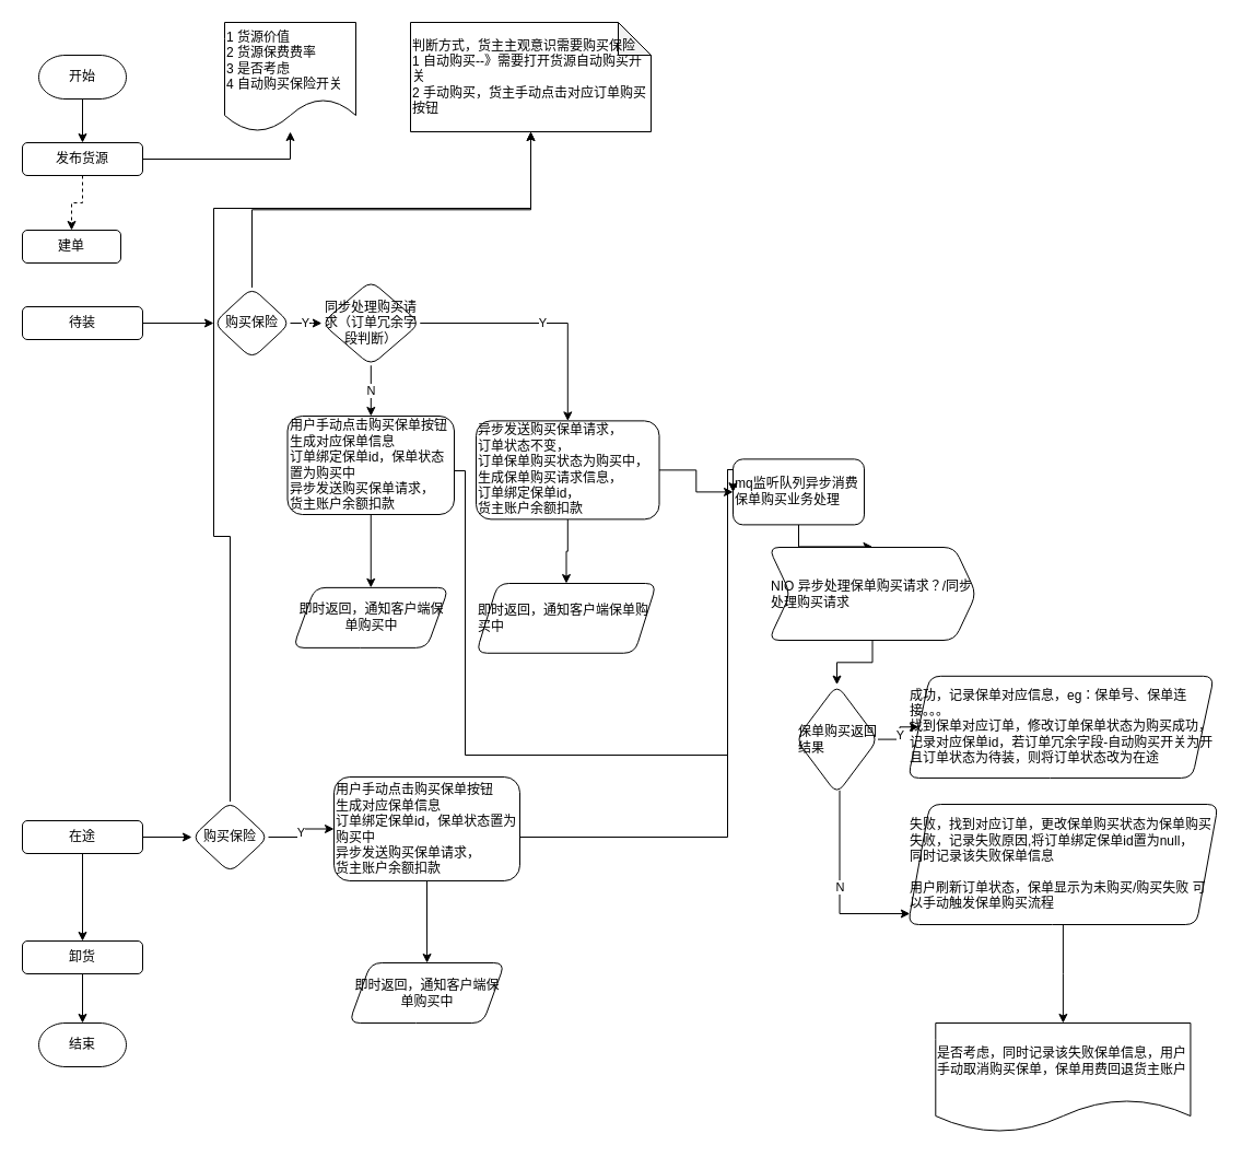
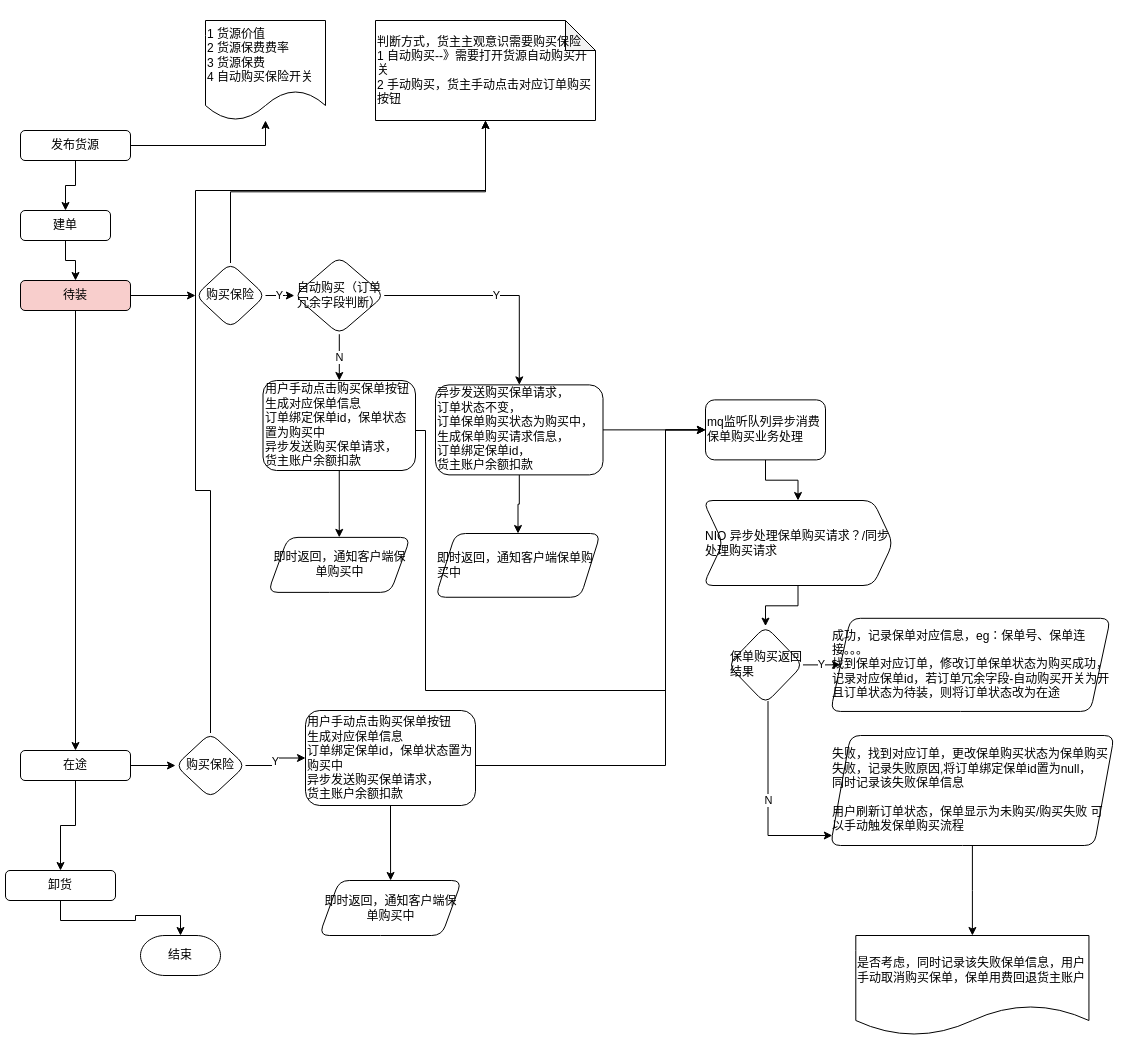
- <mxCell id="7" value="&lt;div&gt;&lt;span&gt;1 货源价值&lt;/span&gt;&lt;/div&gt;&lt;div&gt;&lt;span&gt;2 货源保费费率&lt;/span&gt;&lt;/div&gt;&lt;div&gt;&lt;span&gt;3 是否考虑&lt;/span&gt;&lt;/div&gt;&lt;div&gt;&lt;span&gt;4 自动购买保险开关&lt;/span&gt;&lt;/div&gt;" style="shape=document;whiteSpace=wrap;html=1;boundedLbl=1;rounded=1;shadow=0;strokeWidth=1;glass=0;sketch=0;align=left;" vertex="1" parent="1"><mxGeometry x="205" y="20" width="120" height="100" as="geometry" /></mxCell>
+ <mxCell id="7" value="&lt;div&gt;&lt;span&gt;1 货源价值&lt;/span&gt;&lt;/div&gt;&lt;div&gt;&lt;span&gt;2 货源保费费率&lt;/span&gt;&lt;/div&gt;&lt;div&gt;&lt;span&gt;3 货源保费&lt;/span&gt;&lt;/div&gt;&lt;div&gt;&lt;span&gt;4 自动购买保险开关&lt;/span&gt;&lt;/div&gt;" style="shape=document;whiteSpace=wrap;html=1;boundedLbl=1;rounded=1;shadow=0;strokeWidth=1;glass=0;sketch=0;align=left;" vertex="1" parent="1"><mxGeometry x="205" y="20" width="120" height="100" as="geometry" /></mxCell>
- <mxCell id="3" value="开始" style="strokeWidth=1;html=1;shape=mxgraph.flowchart.terminator;whiteSpace=wrap;rounded=1;shadow=0;glass=0;sketch=0;perimeterSpacing=0;" vertex="1" parent="1"><mxGeometry x="35" y="50" width="80" height="40" as="geometry" /></mxCell>
- <mxCell id="2" value="" style="edgeStyle=orthogonalEdgeStyle;rounded=0;orthogonalLoop=1;jettySize=auto;html=1;" edge="1" parent="1" source="3" target="6"><mxGeometry relative="1" as="geometry" /></mxCell>
- <mxCell id="5" value="" style="edgeStyle=orthogonalEdgeStyle;rounded=0;orthogonalLoop=1;jettySize=auto;html=1;dashed=1;" edge="1" parent="1" source="6" target="9"><mxGeometry relative="1" as="geometry" /></mxCell>
+ <mxCell id="5" value="" style="edgeStyle=orthogonalEdgeStyle;rounded=0;orthogonalLoop=1;jettySize=auto;html=1;" edge="1" parent="1" source="6" target="9"><mxGeometry relative="1" as="geometry" /></mxCell>
+ <mxCell id="8" value="" style="edgeStyle=orthogonalEdgeStyle;rounded=0;orthogonalLoop=1;jettySize=auto;html=1;" edge="1" parent="1" source="9" target="12"><mxGeometry relative="1" as="geometry" /></mxCell>
- <mxCell id="12" value="待装" style="whiteSpace=wrap;html=1;rounded=1;shadow=0;strokeWidth=1;glass=0;sketch=0;" vertex="1" parent="1"><mxGeometry x="20" y="280" width="110" height="30" as="geometry" /></mxCell>
+ <mxCell id="12" value="待装" style="whiteSpace=wrap;html=1;rounded=1;shadow=0;strokeWidth=1;glass=0;sketch=0;fillColor=#f8cecc;" vertex="1" parent="1"><mxGeometry x="20" y="280" width="110" height="30" as="geometry" /></mxCell>
- <mxCell id="19" value="同步处理购买请求（订单冗余字段判断）" style="rhombus;whiteSpace=wrap;html=1;rounded=1;shadow=0;strokeWidth=1;glass=0;sketch=0;" vertex="1" parent="1"><mxGeometry x="293.75" y="256.25" width="90" height="77.5" as="geometry" /></mxCell>
+ <mxCell id="19" value="自动购买（订单冗余字段判断）" style="rhombus;whiteSpace=wrap;html=1;rounded=1;shadow=0;strokeWidth=1;glass=0;sketch=0;" vertex="1" parent="1"><mxGeometry x="293.75" y="256.25" width="90" height="77.5" as="geometry" /></mxCell>
- <mxCell id="25" value="mq监听队列异步消费保单购买业务处理" style="whiteSpace=wrap;html=1;rounded=1;shadow=0;align=left;strokeWidth=1;glass=0;sketch=0;" vertex="1" parent="1"><mxGeometry x="670" y="419.375" width="120" height="60" as="geometry" /></mxCell>
+ <mxCell id="25" value="mq监听队列异步消费保单购买业务处理" style="whiteSpace=wrap;html=1;rounded=1;shadow=0;align=left;strokeWidth=1;glass=0;sketch=0;" vertex="1" parent="1"><mxGeometry x="705" y="399.375" width="120" height="60" as="geometry" /></mxCell>
+ <mxCell id="11" value="" style="edgeStyle=orthogonalEdgeStyle;rounded=0;orthogonalLoop=1;jettySize=auto;html=1;" edge="1" parent="1" source="12" target="40"><mxGeometry relative="1" as="geometry" /></mxCell>
- <mxCell id="30" value="保单购买返回结果" style="rhombus;whiteSpace=wrap;html=1;rounded=1;shadow=0;align=left;strokeWidth=1;glass=0;sketch=0;" vertex="1" parent="1"><mxGeometry x="727.5" y="625.63" width="75" height="100" as="geometry" /></mxCell>
+ <mxCell id="30" value="保单购买返回结果" style="rhombus;whiteSpace=wrap;html=1;rounded=1;shadow=0;align=left;strokeWidth=1;glass=0;sketch=0;" vertex="1" parent="1"><mxGeometry x="727.5" y="625.63" width="75" height="77.5" as="geometry" /></mxCell>
- <mxCell id="50" value="卸货" style="whiteSpace=wrap;html=1;rounded=1;shadow=0;strokeWidth=1;glass=0;sketch=0;" vertex="1" parent="1"><mxGeometry x="20" y="860" width="110" height="30" as="geometry" /></mxCell>
+ <mxCell id="50" value="卸货" style="whiteSpace=wrap;html=1;rounded=1;shadow=0;strokeWidth=1;glass=0;sketch=0;" vertex="1" parent="1"><mxGeometry x="5" y="870" width="110" height="30" as="geometry" /></mxCell>
- <mxCell id="51" value="结束" style="strokeWidth=1;html=1;shape=mxgraph.flowchart.terminator;whiteSpace=wrap;rounded=1;shadow=0;glass=0;sketch=0;perimeterSpacing=0;" vertex="1" parent="1"><mxGeometry x="35" y="935" width="80" height="40" as="geometry" /></mxCell>
+ <mxCell id="51" value="结束" style="strokeWidth=1;html=1;shape=mxgraph.flowchart.terminator;whiteSpace=wrap;rounded=1;shadow=0;glass=0;sketch=0;perimeterSpacing=0;" vertex="1" parent="1"><mxGeometry x="140" y="935" width="80" height="40" as="geometry" /></mxCell>
